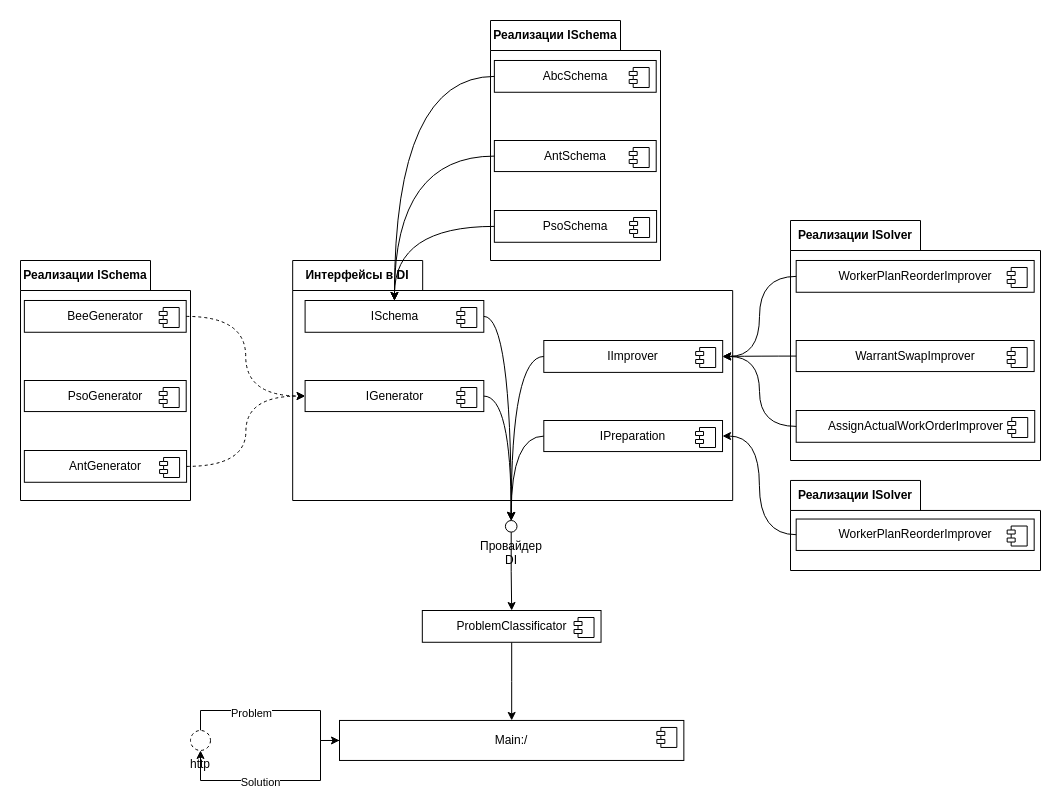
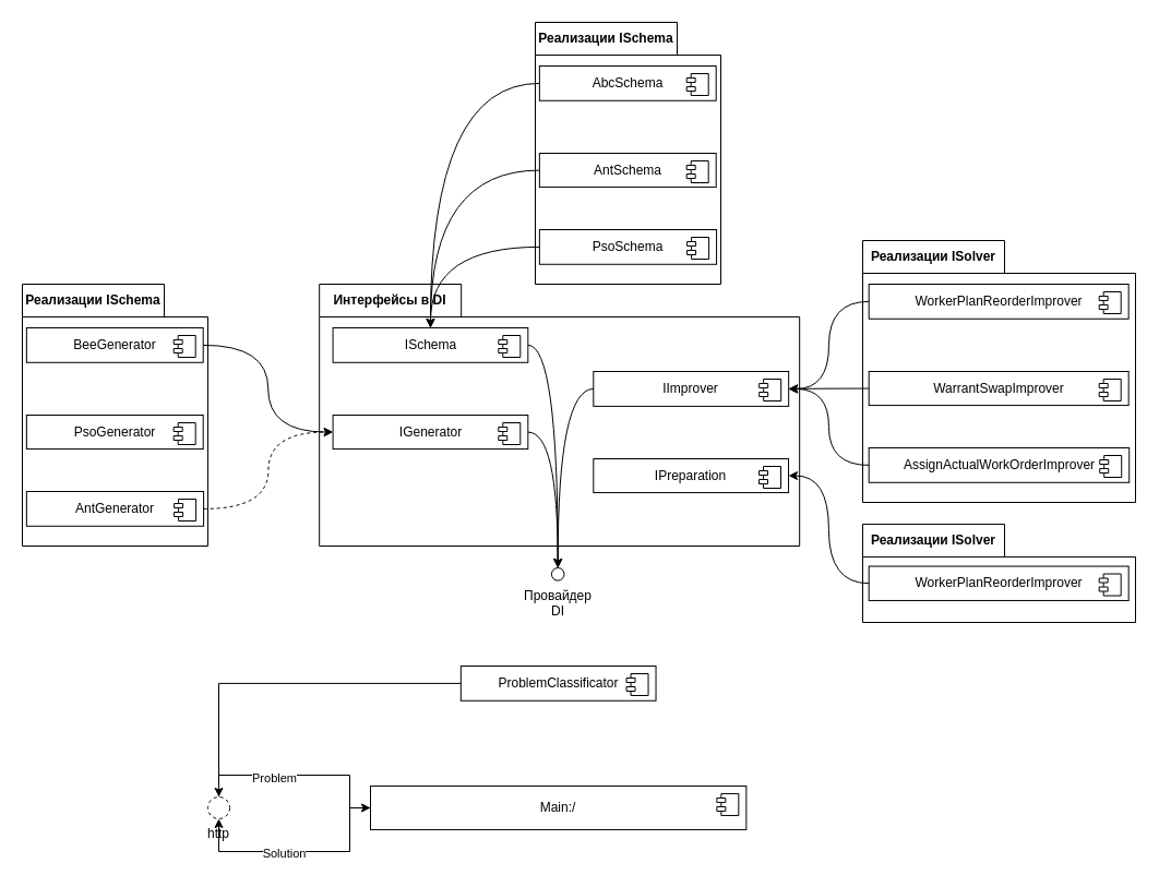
- <mxCell id="54" style="edgeStyle=orthogonalEdgeStyle;rounded=0;orthogonalLoop=1;jettySize=auto;html=1;entryX=0;entryY=0.5;entryDx=0;entryDy=0;curved=1;dashed=1;" edge="1" parent="1" source="52" target="6"><mxGeometry relative="1" as="geometry" /></mxCell>
+ <mxCell id="54" style="edgeStyle=orthogonalEdgeStyle;rounded=0;orthogonalLoop=1;jettySize=auto;html=1;entryX=0;entryY=0.5;entryDx=0;entryDy=0;curved=1;" edge="1" parent="1" source="52" target="6"><mxGeometry relative="1" as="geometry" /></mxCell>
- <mxCell id="56" style="edgeStyle=orthogonalEdgeStyle;rounded=0;orthogonalLoop=1;jettySize=auto;html=1;entryX=0.5;entryY=0;entryDx=0;entryDy=0;curved=1;" edge="1" parent="1" source="10" target="42"><mxGeometry relative="1" as="geometry" /></mxCell>
- <mxCell id="41" style="edgeStyle=orthogonalEdgeStyle;rounded=0;orthogonalLoop=1;jettySize=auto;html=1;entryX=0.5;entryY=0;entryDx=0;entryDy=0;" edge="1" parent="1" source="42" target="63"><mxGeometry relative="1" as="geometry" /></mxCell>
- <mxCell id="62" style="edgeStyle=orthogonalEdgeStyle;rounded=0;orthogonalLoop=1;jettySize=auto;html=1;entryX=0.5;entryY=0;entryDx=0;entryDy=0;" edge="1" parent="1" source="63" target="17"><mxGeometry relative="1" as="geometry" /></mxCell>
+ <mxCell id="62" style="edgeStyle=orthogonalEdgeStyle;rounded=0;orthogonalLoop=1;jettySize=auto;html=1;" edge="1" parent="1" source="63" target="14"><mxGeometry relative="1" as="geometry" /></mxCell>
